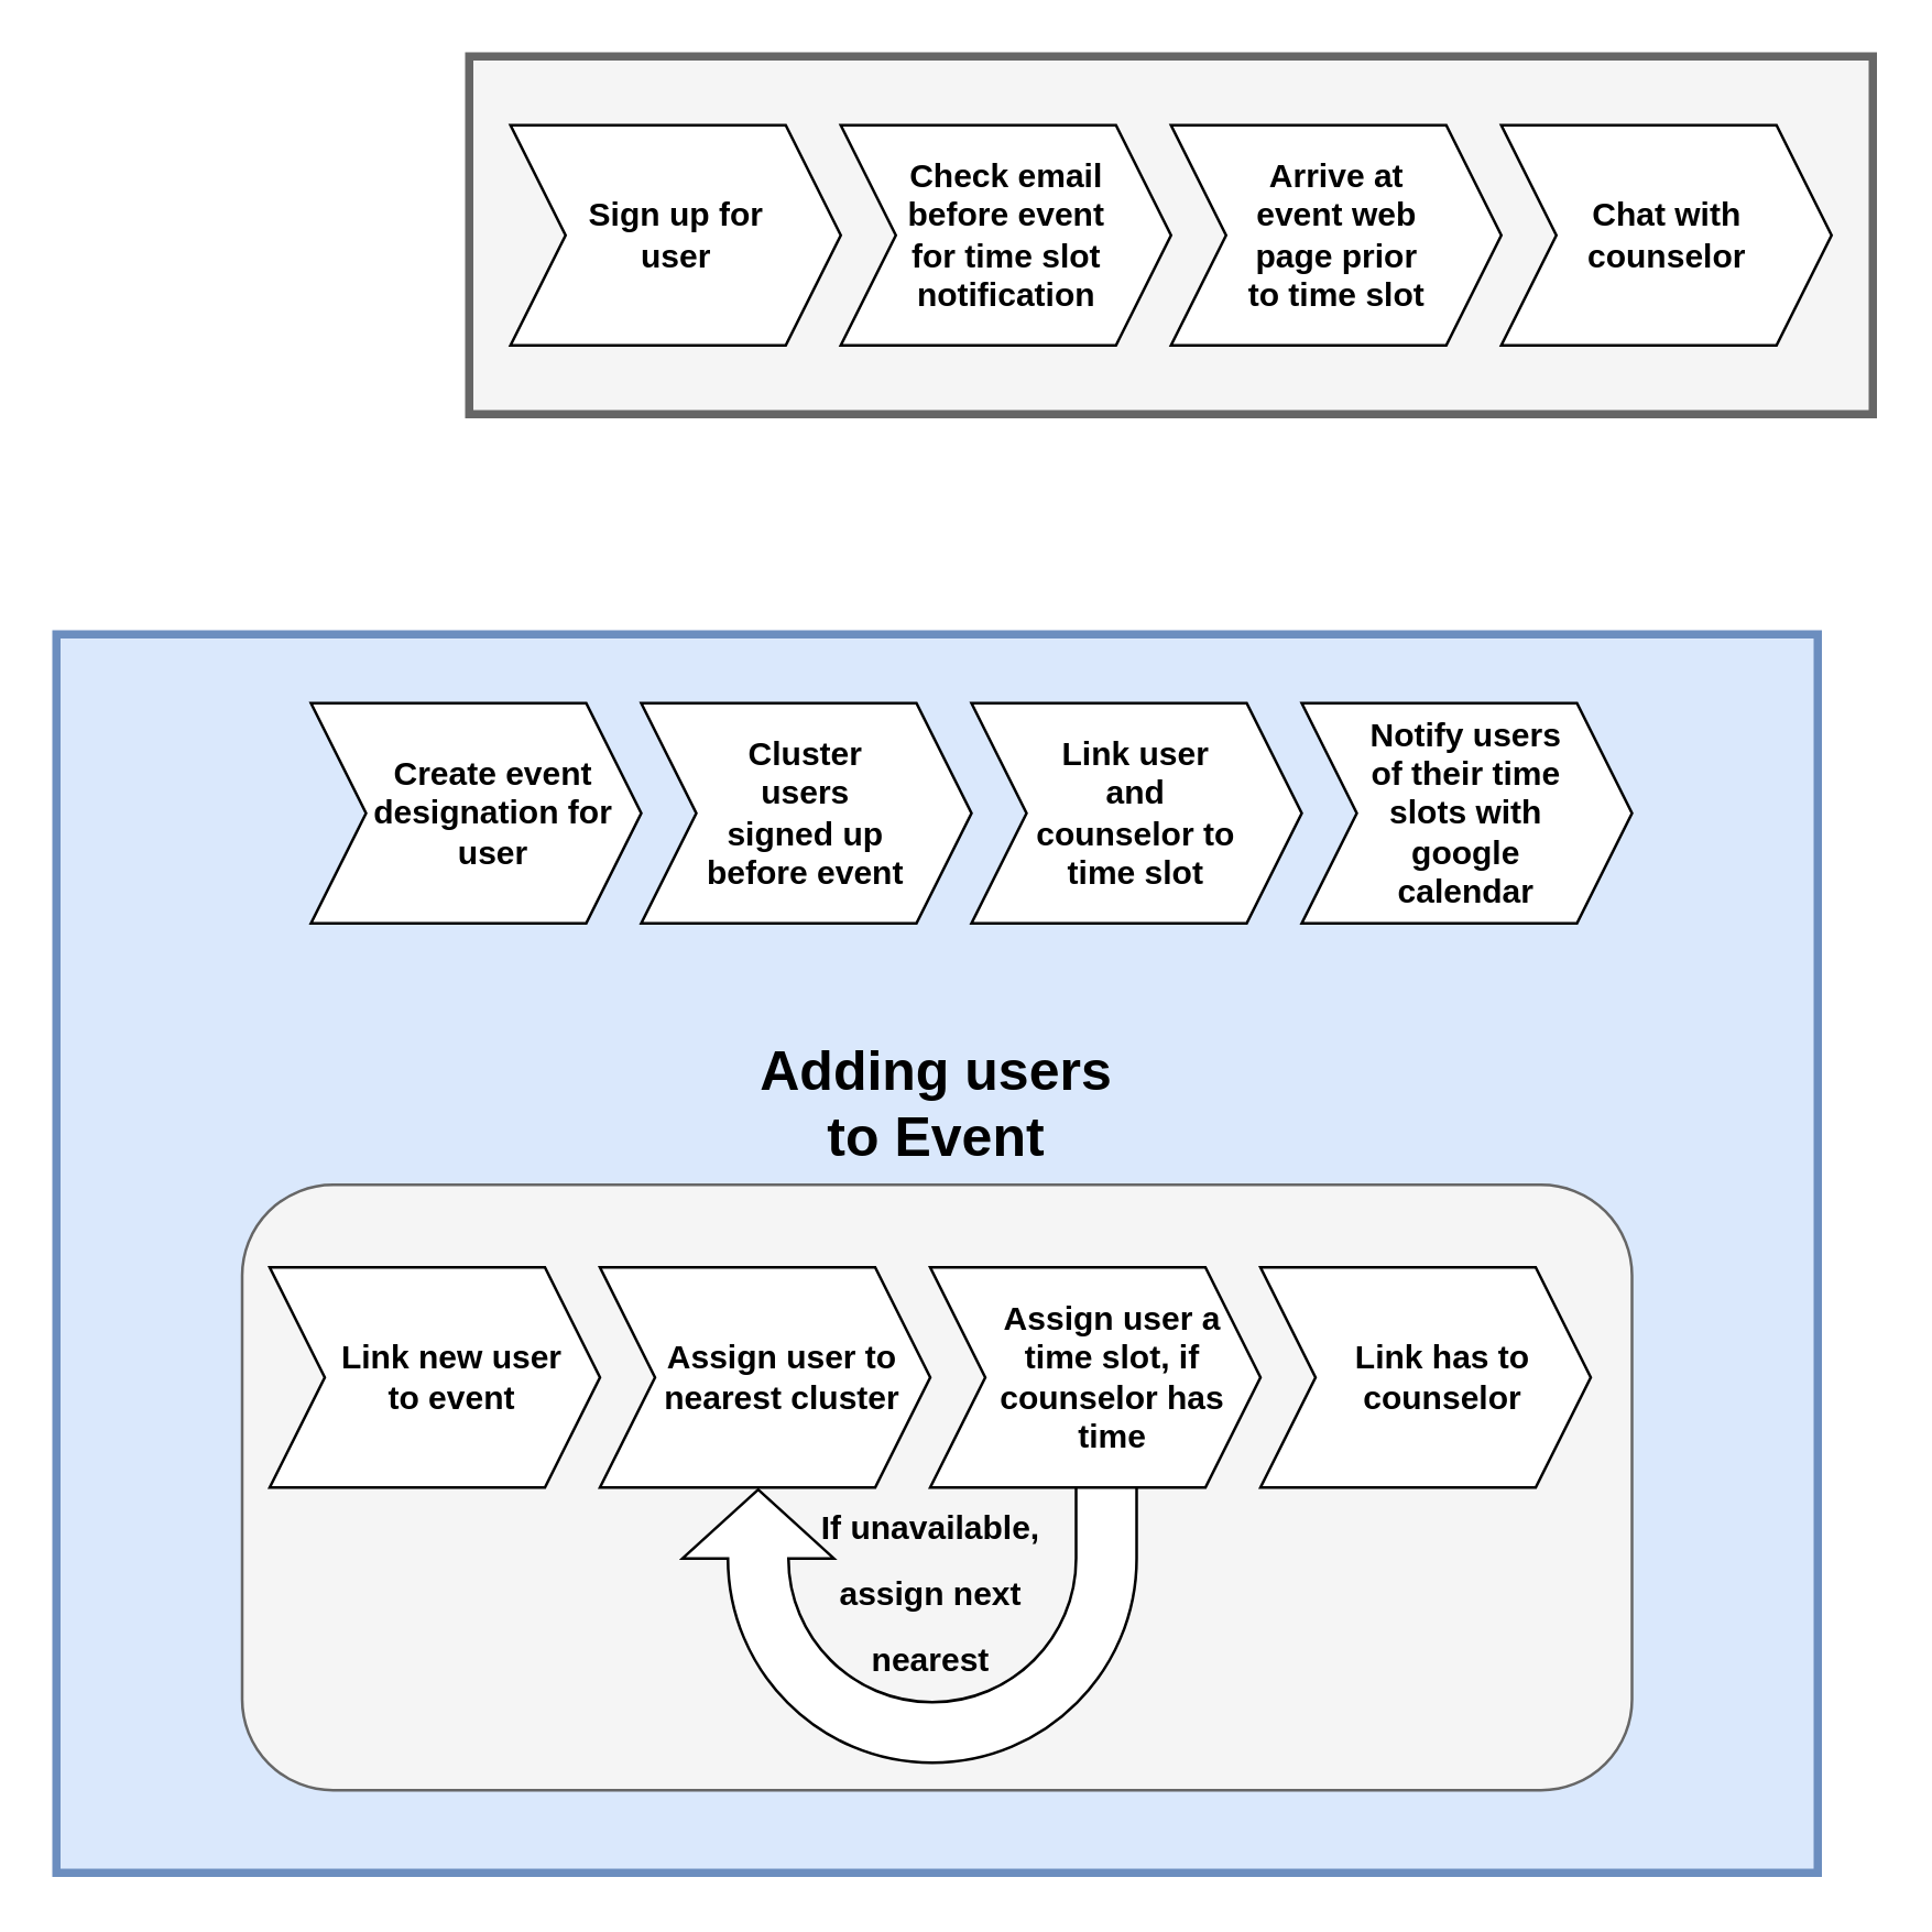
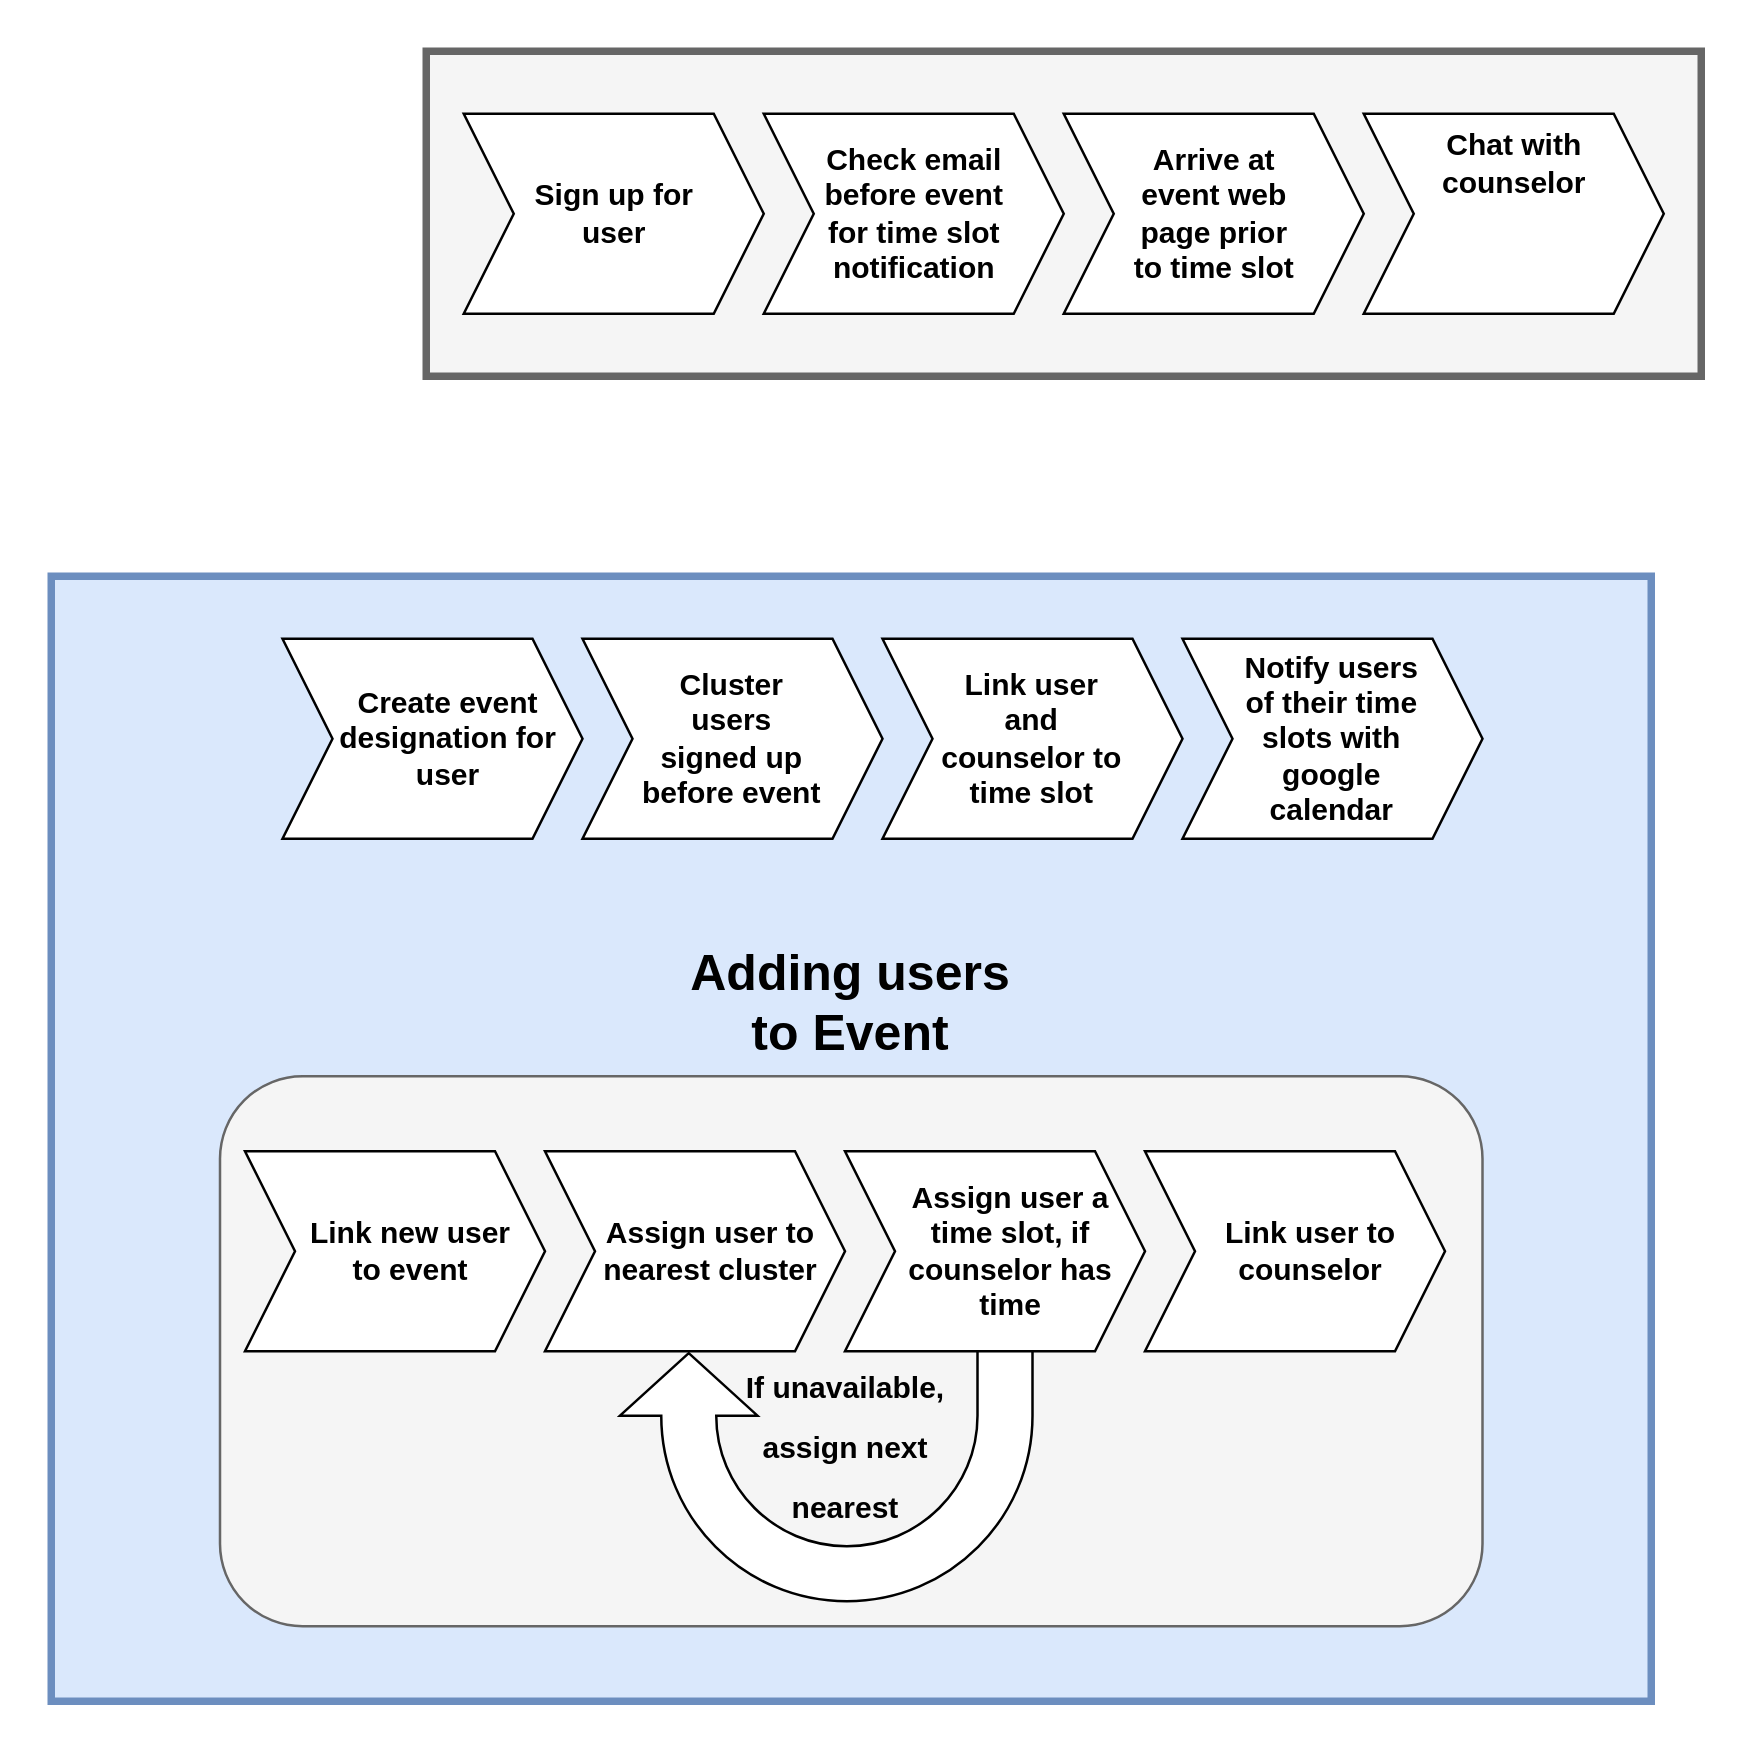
- <mxCell id="15" value="&lt;b&gt;Chat with counselor&lt;/b&gt;" style="text;html=1;strokeColor=none;fillColor=none;align=center;verticalAlign=middle;whiteSpace=wrap;rounded=0;" parent="13" vertex="1"><mxGeometry x="22.5" y="30" width="75" height="20" as="geometry" /></mxCell>
+ <mxCell id="15" value="&lt;b&gt;Chat with counselor&lt;/b&gt;" style="text;html=1;strokeColor=none;fillColor=none;align=center;verticalAlign=middle;whiteSpace=wrap;rounded=0;" parent="13" vertex="1"><mxGeometry x="22.5" y="10" width="75" height="20" as="geometry" /></mxCell>
- <mxCell id="44" value="&lt;b&gt;Link has to counselor&lt;/b&gt;" style="text;html=1;strokeColor=none;fillColor=none;align=center;verticalAlign=middle;whiteSpace=wrap;rounded=0;" parent="42" vertex="1"><mxGeometry x="22.5" y="30" width="87.5" height="20" as="geometry" /></mxCell>
+ <mxCell id="44" value="&lt;b&gt;Link user to counselor&lt;/b&gt;" style="text;html=1;strokeColor=none;fillColor=none;align=center;verticalAlign=middle;whiteSpace=wrap;rounded=0;" parent="42" vertex="1"><mxGeometry x="22.5" y="30" width="87.5" height="20" as="geometry" /></mxCell>
